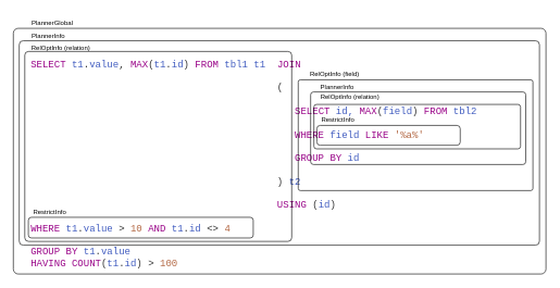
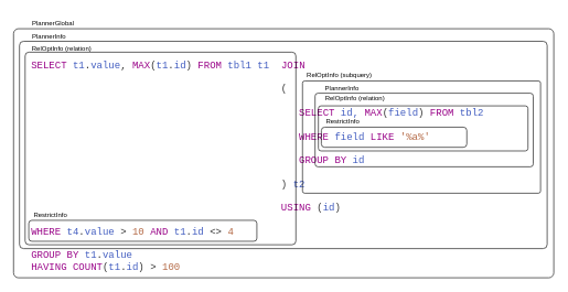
- <mxCell id="12" value="RelOptInfo (field)" style="text;html=1;align=center;verticalAlign=middle;whiteSpace=wrap;rounded=0;fontSize=10;" parent="1" vertex="1"><mxGeometry x="461.5" y="98" width="102" height="30" as="geometry" /></mxCell>
+ <mxCell id="12" value="RelOptInfo (subquery)" style="text;html=1;align=center;verticalAlign=middle;whiteSpace=wrap;rounded=0;fontSize=10;" parent="1" vertex="1"><mxGeometry x="461.5" y="98" width="102" height="30" as="geometry" /></mxCell>
- <mxCell id="3" value="&lt;div style=&quot;font-size: 15px;&quot;&gt;&lt;span style=&quot;background-color: initial; font-size: 15px;&quot;&gt;&lt;font color=&quot;#990488&quot;&gt;SELECT&lt;/font&gt; &lt;font color=&quot;#425dc0&quot;&gt;t1&lt;/font&gt;&lt;font color=&quot;#333333&quot;&gt;.&lt;/font&gt;&lt;font color=&quot;#425dc0&quot;&gt;value&lt;/font&gt;&lt;font color=&quot;#333333&quot;&gt;,&lt;/font&gt;&lt;font color=&quot;#990488&quot;&gt; MAX&lt;/font&gt;&lt;font color=&quot;#333333&quot;&gt;(&lt;/font&gt;&lt;font color=&quot;#425dc0&quot;&gt;t1&lt;/font&gt;&lt;font color=&quot;#333333&quot;&gt;.&lt;/font&gt;&lt;font color=&quot;#425dc0&quot;&gt;id&lt;/font&gt;&lt;font color=&quot;#333333&quot;&gt;)&lt;/font&gt;&lt;font color=&quot;#990488&quot;&gt; FROM&lt;/font&gt; &lt;font color=&quot;#425dc0&quot;&gt;tbl1 t1&lt;/font&gt;&lt;font color=&quot;#990488&quot;&gt;&amp;nbsp; &lt;/font&gt;&lt;/span&gt;&lt;span style=&quot;color: rgb(153, 4, 136); background-color: initial; font-size: 15px;&quot;&gt;JOIN&lt;/span&gt;&lt;/div&gt;&lt;font color=&quot;#333333&quot;&gt;&lt;div&gt;&lt;font color=&quot;#333333&quot;&gt;&lt;br&gt;&lt;/font&gt;&lt;/div&gt;&amp;nbsp; &amp;nbsp; &amp;nbsp; &amp;nbsp; &amp;nbsp; &amp;nbsp; &amp;nbsp; &amp;nbsp; &amp;nbsp; &amp;nbsp; &amp;nbsp; &amp;nbsp; &amp;nbsp; &amp;nbsp; &amp;nbsp; &amp;nbsp; &amp;nbsp; &amp;nbsp; &amp;nbsp; &amp;nbsp; &amp;nbsp; (&lt;/font&gt;&lt;div&gt;&lt;div&gt;&lt;font color=&quot;#990488&quot;&gt;&amp;nbsp;&lt;br&gt;&lt;/font&gt;&lt;div&gt;&amp;nbsp;&amp;nbsp;&lt;span style=&quot;color: rgb(153, 4, 136); white-space: pre;&quot;&gt;&#09;&lt;span style=&quot;white-space: pre;&quot;&gt;&#09;&lt;/span&gt;&lt;span style=&quot;white-space: pre;&quot;&gt;&#09;&lt;/span&gt;&lt;span style=&quot;white-space: pre;&quot;&gt;&#09;&lt;/span&gt;&lt;span style=&quot;white-space: pre;&quot;&gt;&#09;  &lt;/span&gt; &lt;/span&gt;&amp;nbsp;&amp;nbsp;&lt;font color=&quot;#990488&quot;&gt;SELECT&lt;/font&gt; &lt;font color=&quot;#425dc0&quot;&gt;id, &lt;/font&gt;&lt;font color=&quot;#990488&quot;&gt;MAX&lt;/font&gt;&lt;font color=&quot;#333333&quot;&gt;(&lt;/font&gt;&lt;font color=&quot;#425dc0&quot;&gt;field&lt;/font&gt;&lt;font color=&quot;#333333&quot;&gt;)&lt;/font&gt;&amp;nbsp;&lt;font color=&quot;#990488&quot;&gt;FROM&lt;/font&gt; &lt;font color=&quot;#425dc0&quot;&gt;tbl2&lt;/font&gt;&lt;/div&gt;&lt;div&gt;&lt;br&gt;&lt;/div&gt;&lt;div&gt;&lt;font color=&quot;#990488&quot;&gt;&lt;span style=&quot;white-space: pre;&quot;&gt;&#09;&lt;span style=&quot;white-space: pre;&quot;&gt;&#09;&lt;/span&gt;&lt;span style=&quot;white-space: pre;&quot;&gt;&#09;&lt;/span&gt;&lt;span style=&quot;white-space: pre;&quot;&gt;&#09;&lt;/span&gt;&lt;span style=&quot;white-space: pre;&quot;&gt;&#09;&lt;/span&gt;   &lt;/span&gt;&amp;nbsp; WHERE&lt;/font&gt;&lt;span style=&quot;background-color: initial;&quot;&gt;&amp;nbsp;&lt;/span&gt;&lt;font color=&quot;#425dc0&quot; style=&quot;background-color: initial;&quot;&gt;field &lt;/font&gt;&lt;font color=&quot;#990488&quot; style=&quot;background-color: initial;&quot;&gt;LIKE&lt;/font&gt;&lt;font color=&quot;#425dc0&quot; style=&quot;background-color: initial;&quot;&gt; &lt;/font&gt;&lt;font color=&quot;#b36844&quot; style=&quot;background-color: initial;&quot;&gt;'%a%'&lt;/font&gt;&lt;/div&gt;&lt;div&gt;&lt;br&gt;&lt;/div&gt;&lt;div&gt;&amp;nbsp; &amp;nbsp; &amp;nbsp; &amp;nbsp; &amp;nbsp; &amp;nbsp; &amp;nbsp; &amp;nbsp; &amp;nbsp; &amp;nbsp; &amp;nbsp; &amp;nbsp; &amp;nbsp; &amp;nbsp; &amp;nbsp; &amp;nbsp; &amp;nbsp; &amp;nbsp; &amp;nbsp; &amp;nbsp; &amp;nbsp; &amp;nbsp; &amp;nbsp;&lt;font color=&quot;#990488&quot;&gt;GROUP BY&lt;/font&gt;&lt;font color=&quot;#425dc0&quot;&gt; id&lt;/font&gt;&lt;/div&gt;&lt;div&gt;&lt;font color=&quot;#990488&quot;&gt;&amp;nbsp;&lt;/font&gt;&lt;/div&gt;&lt;div&gt;&lt;font color=&quot;#333333&quot;&gt;&amp;nbsp; &amp;nbsp; &amp;nbsp; &amp;nbsp; &amp;nbsp; &amp;nbsp; &amp;nbsp; &amp;nbsp; &amp;nbsp; &amp;nbsp; &amp;nbsp; &amp;nbsp; &amp;nbsp; &amp;nbsp; &amp;nbsp; &amp;nbsp; &amp;nbsp; &amp;nbsp; &amp;nbsp; &amp;nbsp; &amp;nbsp; )&lt;/font&gt;&lt;font color=&quot;#990488&quot;&gt; &lt;/font&gt;&lt;font color=&quot;#425dc0&quot;&gt;t2&lt;/font&gt;&lt;/div&gt;&lt;div&gt;&lt;div&gt;&lt;font color=&quot;#990488&quot;&gt;&lt;br&gt;&lt;/font&gt;&lt;/div&gt;&lt;div&gt;&lt;font color=&quot;#990488&quot;&gt;&amp;nbsp; &amp;nbsp; &amp;nbsp; &amp;nbsp; &amp;nbsp; &amp;nbsp; &amp;nbsp; &amp;nbsp; &amp;nbsp; &amp;nbsp; &amp;nbsp; &amp;nbsp; &amp;nbsp; &amp;nbsp; &amp;nbsp; &amp;nbsp; &amp;nbsp; &amp;nbsp; &amp;nbsp; &amp;nbsp; &amp;nbsp; USING &lt;/font&gt;&lt;font color=&quot;#333333&quot;&gt;(&lt;/font&gt;&lt;font color=&quot;#425dc0&quot;&gt;id&lt;/font&gt;&lt;font color=&quot;#333333&quot;&gt;)&lt;/font&gt;&lt;/div&gt;&lt;div&gt;&lt;font color=&quot;#990488&quot;&gt;&lt;br&gt;&lt;/font&gt;&lt;/div&gt;&lt;div&gt;&lt;font color=&quot;#990488&quot;&gt;WHERE &lt;/font&gt;&lt;font color=&quot;#425dc0&quot;&gt;t1&lt;/font&gt;&lt;font color=&quot;#333333&quot;&gt;.&lt;/font&gt;&lt;font color=&quot;#425dc0&quot;&gt;value&lt;/font&gt;&lt;font color=&quot;#990488&quot;&gt; &lt;/font&gt;&lt;font color=&quot;#333333&quot;&gt;&amp;gt;&lt;/font&gt;&lt;font color=&quot;#990488&quot;&gt; &lt;/font&gt;&lt;font color=&quot;#b36844&quot;&gt;10 &lt;/font&gt;&lt;font color=&quot;#990488&quot;&gt;AND&lt;/font&gt;&lt;font color=&quot;#b36844&quot;&gt; &lt;/font&gt;&lt;font color=&quot;#425dc0&quot;&gt;t1&lt;/font&gt;&lt;font color=&quot;#333333&quot;&gt;.&lt;/font&gt;&lt;font color=&quot;#425dc0&quot;&gt;id&lt;/font&gt;&lt;font color=&quot;#b36844&quot;&gt; &lt;/font&gt;&lt;font color=&quot;#333333&quot;&gt;&amp;lt;&amp;gt;&lt;/font&gt;&lt;font color=&quot;#b36844&quot;&gt; 4&lt;/font&gt;&lt;/div&gt;&lt;div&gt;&lt;font color=&quot;#990488&quot;&gt;&lt;br style=&quot;font-size: 15px;&quot;&gt;GROUP BY &lt;/font&gt;&lt;font color=&quot;#425dc0&quot;&gt;t1&lt;/font&gt;&lt;font color=&quot;#333333&quot;&gt;.&lt;/font&gt;&lt;font color=&quot;#425dc0&quot;&gt;value&lt;/font&gt;&lt;/div&gt;&lt;div&gt;&lt;font color=&quot;#990488&quot;&gt;HAVING COUNT&lt;/font&gt;&lt;font color=&quot;#333333&quot;&gt;(&lt;/font&gt;&lt;font color=&quot;#425dc0&quot;&gt;t1&lt;/font&gt;&lt;font color=&quot;#333333&quot;&gt;.&lt;/font&gt;&lt;font color=&quot;#425dc0&quot;&gt;id&lt;/font&gt;&lt;font color=&quot;#333333&quot;&gt;)&lt;/font&gt;&lt;font color=&quot;#990488&quot;&gt; &lt;/font&gt;&lt;font color=&quot;#333333&quot;&gt;&amp;gt;&lt;/font&gt;&lt;font color=&quot;#990488&quot;&gt; &lt;/font&gt;&lt;font color=&quot;#b36844&quot;&gt;100&lt;/font&gt;&lt;/div&gt;&lt;/div&gt;&lt;/div&gt;&lt;/div&gt;" style="text;html=1;align=left;verticalAlign=middle;whiteSpace=wrap;rounded=0;fontFamily=Courier New;shadow=0;horizontal=1;spacing=2;fontSize=15;" parent="1" vertex="1"><mxGeometry x="45" y="83" width="792" height="337" as="geometry" /></mxCell>
+ <mxCell id="3" value="&lt;div style=&quot;font-size: 15px;&quot;&gt;&lt;span style=&quot;background-color: initial; font-size: 15px;&quot;&gt;&lt;font color=&quot;#990488&quot;&gt;SELECT&lt;/font&gt; &lt;font color=&quot;#425dc0&quot;&gt;t1&lt;/font&gt;&lt;font color=&quot;#333333&quot;&gt;.&lt;/font&gt;&lt;font color=&quot;#425dc0&quot;&gt;value&lt;/font&gt;&lt;font color=&quot;#333333&quot;&gt;,&lt;/font&gt;&lt;font color=&quot;#990488&quot;&gt; MAX&lt;/font&gt;&lt;font color=&quot;#333333&quot;&gt;(&lt;/font&gt;&lt;font color=&quot;#425dc0&quot;&gt;t1&lt;/font&gt;&lt;font color=&quot;#333333&quot;&gt;.&lt;/font&gt;&lt;font color=&quot;#425dc0&quot;&gt;id&lt;/font&gt;&lt;font color=&quot;#333333&quot;&gt;)&lt;/font&gt;&lt;font color=&quot;#990488&quot;&gt; FROM&lt;/font&gt; &lt;font color=&quot;#425dc0&quot;&gt;tbl1 t1&lt;/font&gt;&lt;font color=&quot;#990488&quot;&gt;&amp;nbsp; &lt;/font&gt;&lt;/span&gt;&lt;span style=&quot;color: rgb(153, 4, 136); background-color: initial; font-size: 15px;&quot;&gt;JOIN&lt;/span&gt;&lt;/div&gt;&lt;font color=&quot;#333333&quot;&gt;&lt;div&gt;&lt;font color=&quot;#333333&quot;&gt;&lt;br&gt;&lt;/font&gt;&lt;/div&gt;&amp;nbsp; &amp;nbsp; &amp;nbsp; &amp;nbsp; &amp;nbsp; &amp;nbsp; &amp;nbsp; &amp;nbsp; &amp;nbsp; &amp;nbsp; &amp;nbsp; &amp;nbsp; &amp;nbsp; &amp;nbsp; &amp;nbsp; &amp;nbsp; &amp;nbsp; &amp;nbsp; &amp;nbsp; &amp;nbsp; &amp;nbsp; (&lt;/font&gt;&lt;div&gt;&lt;div&gt;&lt;font color=&quot;#990488&quot;&gt;&amp;nbsp;&lt;br&gt;&lt;/font&gt;&lt;div&gt;&amp;nbsp;&amp;nbsp;&lt;span style=&quot;color: rgb(153, 4, 136); white-space: pre;&quot;&gt;&#09;&lt;span style=&quot;white-space: pre;&quot;&gt;&#09;&lt;/span&gt;&lt;span style=&quot;white-space: pre;&quot;&gt;&#09;&lt;/span&gt;&lt;span style=&quot;white-space: pre;&quot;&gt;&#09;&lt;/span&gt;&lt;span style=&quot;white-space: pre;&quot;&gt;&#09;  &lt;/span&gt; &lt;/span&gt;&amp;nbsp;&amp;nbsp;&lt;font color=&quot;#990488&quot;&gt;SELECT&lt;/font&gt; &lt;font color=&quot;#425dc0&quot;&gt;id, &lt;/font&gt;&lt;font color=&quot;#990488&quot;&gt;MAX&lt;/font&gt;&lt;font color=&quot;#333333&quot;&gt;(&lt;/font&gt;&lt;font color=&quot;#425dc0&quot;&gt;field&lt;/font&gt;&lt;font color=&quot;#333333&quot;&gt;)&lt;/font&gt;&amp;nbsp;&lt;font color=&quot;#990488&quot;&gt;FROM&lt;/font&gt; &lt;font color=&quot;#425dc0&quot;&gt;tbl2&lt;/font&gt;&lt;/div&gt;&lt;div&gt;&lt;br&gt;&lt;/div&gt;&lt;div&gt;&lt;font color=&quot;#990488&quot;&gt;&lt;span style=&quot;white-space: pre;&quot;&gt;&#09;&lt;span style=&quot;white-space: pre;&quot;&gt;&#09;&lt;/span&gt;&lt;span style=&quot;white-space: pre;&quot;&gt;&#09;&lt;/span&gt;&lt;span style=&quot;white-space: pre;&quot;&gt;&#09;&lt;/span&gt;&lt;span style=&quot;white-space: pre;&quot;&gt;&#09;&lt;/span&gt;   &lt;/span&gt;&amp;nbsp; WHERE&lt;/font&gt;&lt;span style=&quot;background-color: initial;&quot;&gt;&amp;nbsp;&lt;/span&gt;&lt;font color=&quot;#425dc0&quot; style=&quot;background-color: initial;&quot;&gt;field &lt;/font&gt;&lt;font color=&quot;#990488&quot; style=&quot;background-color: initial;&quot;&gt;LIKE&lt;/font&gt;&lt;font color=&quot;#425dc0&quot; style=&quot;background-color: initial;&quot;&gt; &lt;/font&gt;&lt;font color=&quot;#b36844&quot; style=&quot;background-color: initial;&quot;&gt;'%a%'&lt;/font&gt;&lt;/div&gt;&lt;div&gt;&lt;br&gt;&lt;/div&gt;&lt;div&gt;&amp;nbsp; &amp;nbsp; &amp;nbsp; &amp;nbsp; &amp;nbsp; &amp;nbsp; &amp;nbsp; &amp;nbsp; &amp;nbsp; &amp;nbsp; &amp;nbsp; &amp;nbsp; &amp;nbsp; &amp;nbsp; &amp;nbsp; &amp;nbsp; &amp;nbsp; &amp;nbsp; &amp;nbsp; &amp;nbsp; &amp;nbsp; &amp;nbsp; &amp;nbsp;&lt;font color=&quot;#990488&quot;&gt;GROUP BY&lt;/font&gt;&lt;font color=&quot;#425dc0&quot;&gt; id&lt;/font&gt;&lt;/div&gt;&lt;div&gt;&lt;font color=&quot;#990488&quot;&gt;&amp;nbsp;&lt;/font&gt;&lt;/div&gt;&lt;div&gt;&lt;font color=&quot;#333333&quot;&gt;&amp;nbsp; &amp;nbsp; &amp;nbsp; &amp;nbsp; &amp;nbsp; &amp;nbsp; &amp;nbsp; &amp;nbsp; &amp;nbsp; &amp;nbsp; &amp;nbsp; &amp;nbsp; &amp;nbsp; &amp;nbsp; &amp;nbsp; &amp;nbsp; &amp;nbsp; &amp;nbsp; &amp;nbsp; &amp;nbsp; &amp;nbsp; )&lt;/font&gt;&lt;font color=&quot;#990488&quot;&gt; &lt;/font&gt;&lt;font color=&quot;#425dc0&quot;&gt;t2&lt;/font&gt;&lt;/div&gt;&lt;div&gt;&lt;div&gt;&lt;font color=&quot;#990488&quot;&gt;&lt;br&gt;&lt;/font&gt;&lt;/div&gt;&lt;div&gt;&lt;font color=&quot;#990488&quot;&gt;&amp;nbsp; &amp;nbsp; &amp;nbsp; &amp;nbsp; &amp;nbsp; &amp;nbsp; &amp;nbsp; &amp;nbsp; &amp;nbsp; &amp;nbsp; &amp;nbsp; &amp;nbsp; &amp;nbsp; &amp;nbsp; &amp;nbsp; &amp;nbsp; &amp;nbsp; &amp;nbsp; &amp;nbsp; &amp;nbsp; &amp;nbsp; USING &lt;/font&gt;&lt;font color=&quot;#333333&quot;&gt;(&lt;/font&gt;&lt;font color=&quot;#425dc0&quot;&gt;id&lt;/font&gt;&lt;font color=&quot;#333333&quot;&gt;)&lt;/font&gt;&lt;/div&gt;&lt;div&gt;&lt;font color=&quot;#990488&quot;&gt;&lt;br&gt;&lt;/font&gt;&lt;/div&gt;&lt;div&gt;&lt;font color=&quot;#990488&quot;&gt;WHERE &lt;/font&gt;&lt;font color=&quot;#425dc0&quot;&gt;t4&lt;/font&gt;&lt;font color=&quot;#333333&quot;&gt;.&lt;/font&gt;&lt;font color=&quot;#425dc0&quot;&gt;value&lt;/font&gt;&lt;font color=&quot;#990488&quot;&gt; &lt;/font&gt;&lt;font color=&quot;#333333&quot;&gt;&amp;gt;&lt;/font&gt;&lt;font color=&quot;#990488&quot;&gt; &lt;/font&gt;&lt;font color=&quot;#b36844&quot;&gt;10 &lt;/font&gt;&lt;font color=&quot;#990488&quot;&gt;AND&lt;/font&gt;&lt;font color=&quot;#b36844&quot;&gt; &lt;/font&gt;&lt;font color=&quot;#425dc0&quot;&gt;t1&lt;/font&gt;&lt;font color=&quot;#333333&quot;&gt;.&lt;/font&gt;&lt;font color=&quot;#425dc0&quot;&gt;id&lt;/font&gt;&lt;font color=&quot;#b36844&quot;&gt; &lt;/font&gt;&lt;font color=&quot;#333333&quot;&gt;&amp;lt;&amp;gt;&lt;/font&gt;&lt;font color=&quot;#b36844&quot;&gt; 4&lt;/font&gt;&lt;/div&gt;&lt;div&gt;&lt;font color=&quot;#990488&quot;&gt;&lt;br style=&quot;font-size: 15px;&quot;&gt;GROUP BY &lt;/font&gt;&lt;font color=&quot;#425dc0&quot;&gt;t1&lt;/font&gt;&lt;font color=&quot;#333333&quot;&gt;.&lt;/font&gt;&lt;font color=&quot;#425dc0&quot;&gt;value&lt;/font&gt;&lt;/div&gt;&lt;div&gt;&lt;font color=&quot;#990488&quot;&gt;HAVING COUNT&lt;/font&gt;&lt;font color=&quot;#333333&quot;&gt;(&lt;/font&gt;&lt;font color=&quot;#425dc0&quot;&gt;t1&lt;/font&gt;&lt;font color=&quot;#333333&quot;&gt;.&lt;/font&gt;&lt;font color=&quot;#425dc0&quot;&gt;id&lt;/font&gt;&lt;font color=&quot;#333333&quot;&gt;)&lt;/font&gt;&lt;font color=&quot;#990488&quot;&gt; &lt;/font&gt;&lt;font color=&quot;#333333&quot;&gt;&amp;gt;&lt;/font&gt;&lt;font color=&quot;#990488&quot;&gt; &lt;/font&gt;&lt;font color=&quot;#b36844&quot;&gt;100&lt;/font&gt;&lt;/div&gt;&lt;/div&gt;&lt;/div&gt;&lt;/div&gt;" style="text;html=1;align=left;verticalAlign=middle;whiteSpace=wrap;rounded=0;fontFamily=Courier New;shadow=0;horizontal=1;spacing=2;fontSize=15;" parent="1" vertex="1"><mxGeometry x="45" y="83" width="792" height="337" as="geometry" /></mxCell>
